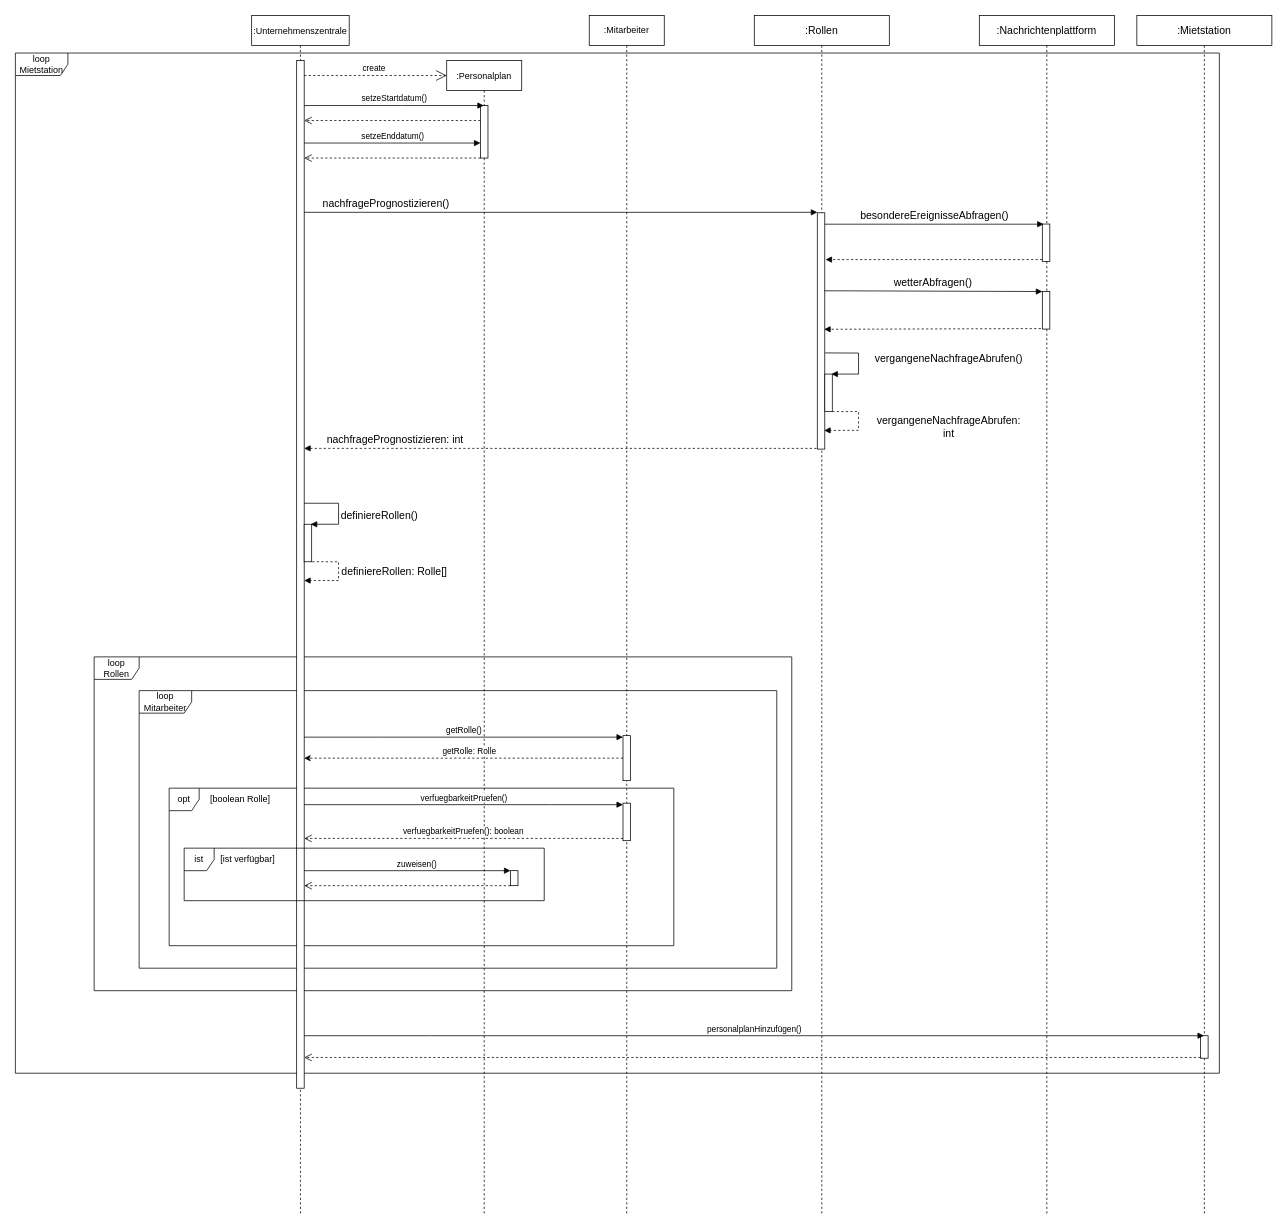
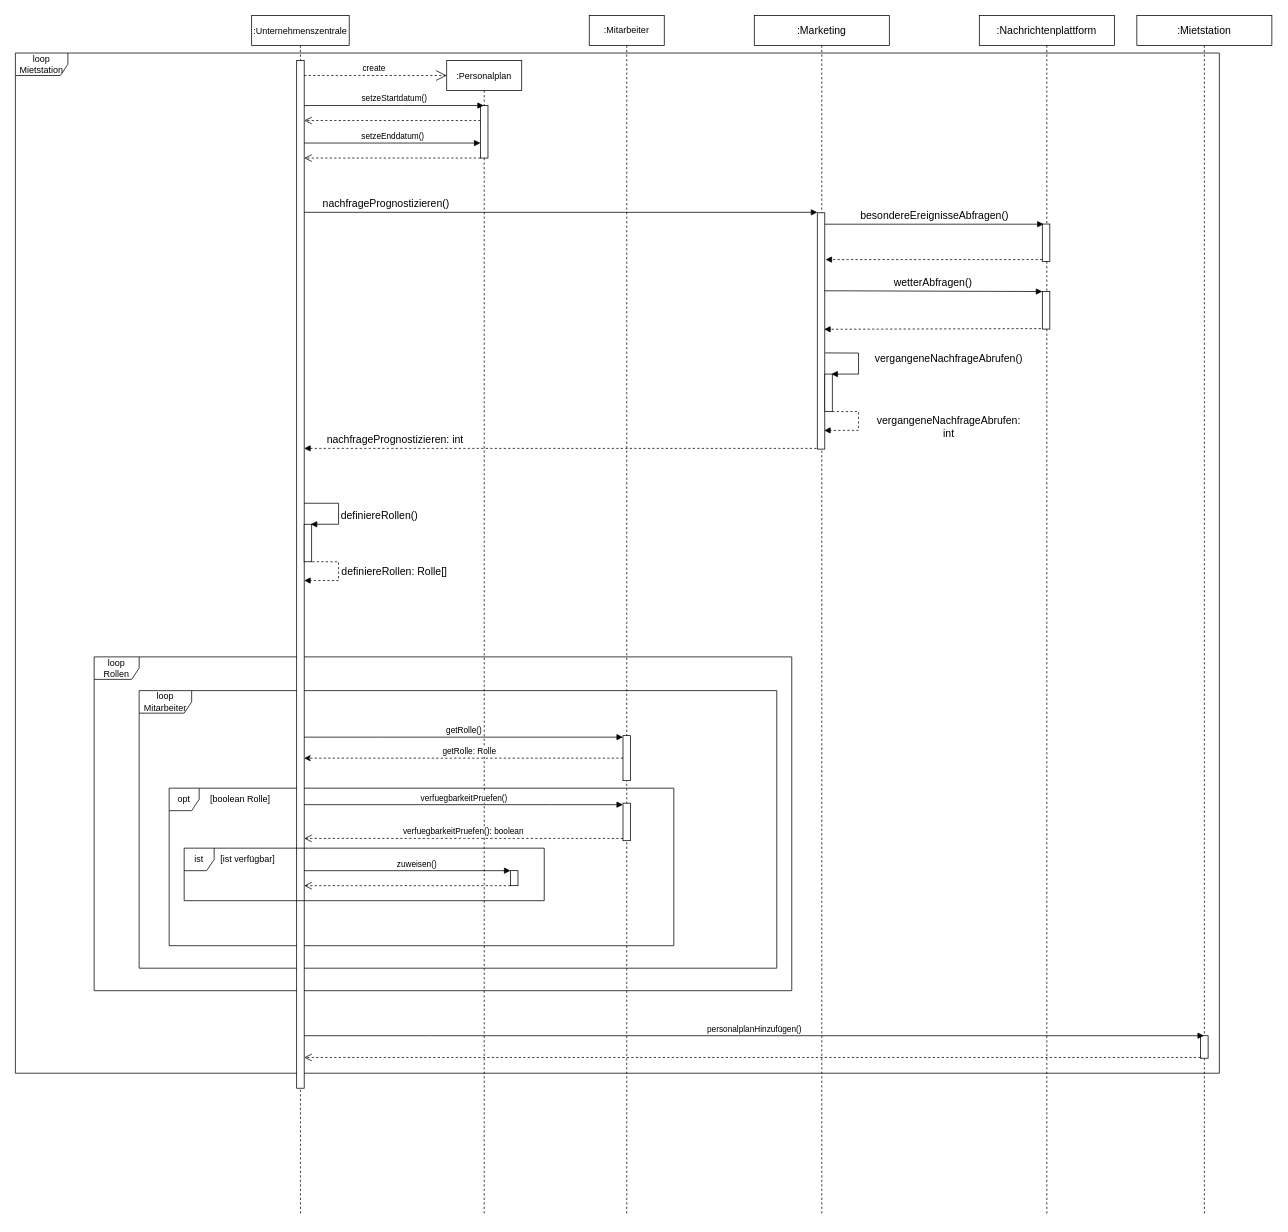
- <mxCell id="26" value=":Rollen" style="shape=umlLifeline;perimeter=lifelinePerimeter;whiteSpace=wrap;html=1;container=1;collapsible=0;recursiveResize=0;outlineConnect=0;lifelineDashed=1;fontSize=14;size=40;" parent="1" vertex="1"><mxGeometry x="1005" y="20" width="180" height="1600" as="geometry" /></mxCell>
+ <mxCell id="26" value=":Marketing" style="shape=umlLifeline;perimeter=lifelinePerimeter;whiteSpace=wrap;html=1;container=1;collapsible=0;recursiveResize=0;outlineConnect=0;lifelineDashed=1;fontSize=14;size=40;" parent="1" vertex="1"><mxGeometry x="1005" y="20" width="180" height="1600" as="geometry" /></mxCell>
